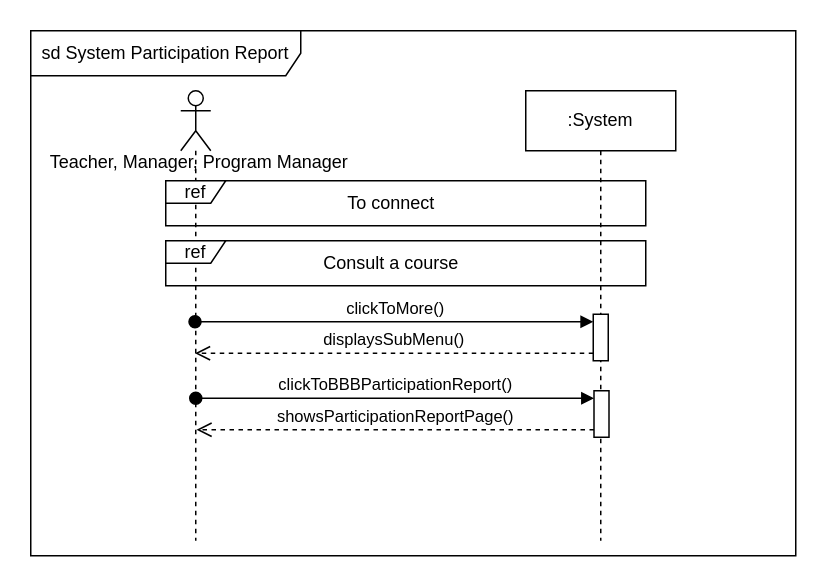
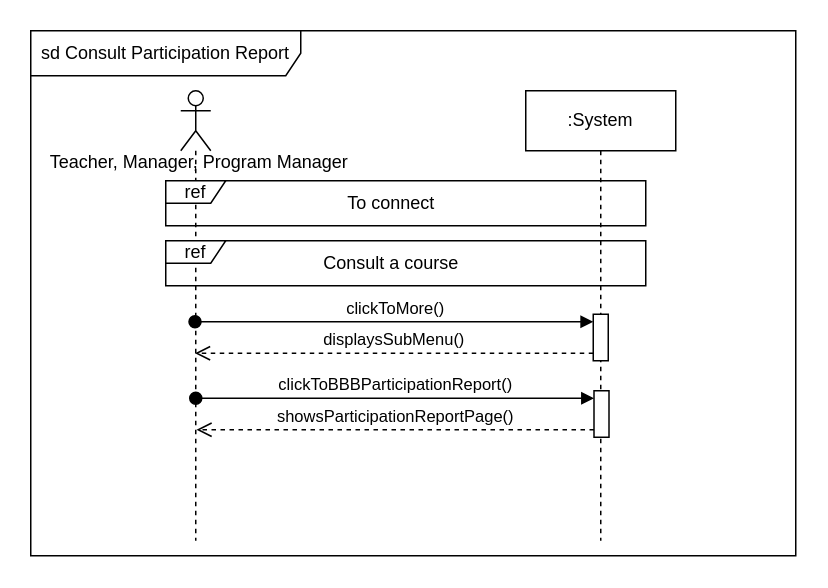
- <mxCell id="15" value="sd System Participation Report" style="shape=umlFrame;whiteSpace=wrap;html=1;pointerEvents=0;width=180;height=30;" vertex="1" parent="1"><mxGeometry x="20" y="20" width="510" height="350" as="geometry" /></mxCell>
+ <mxCell id="15" value="sd Consult Participation Report" style="shape=umlFrame;whiteSpace=wrap;html=1;pointerEvents=0;width=180;height=30;" vertex="1" parent="1"><mxGeometry x="20" y="20" width="510" height="350" as="geometry" /></mxCell>
